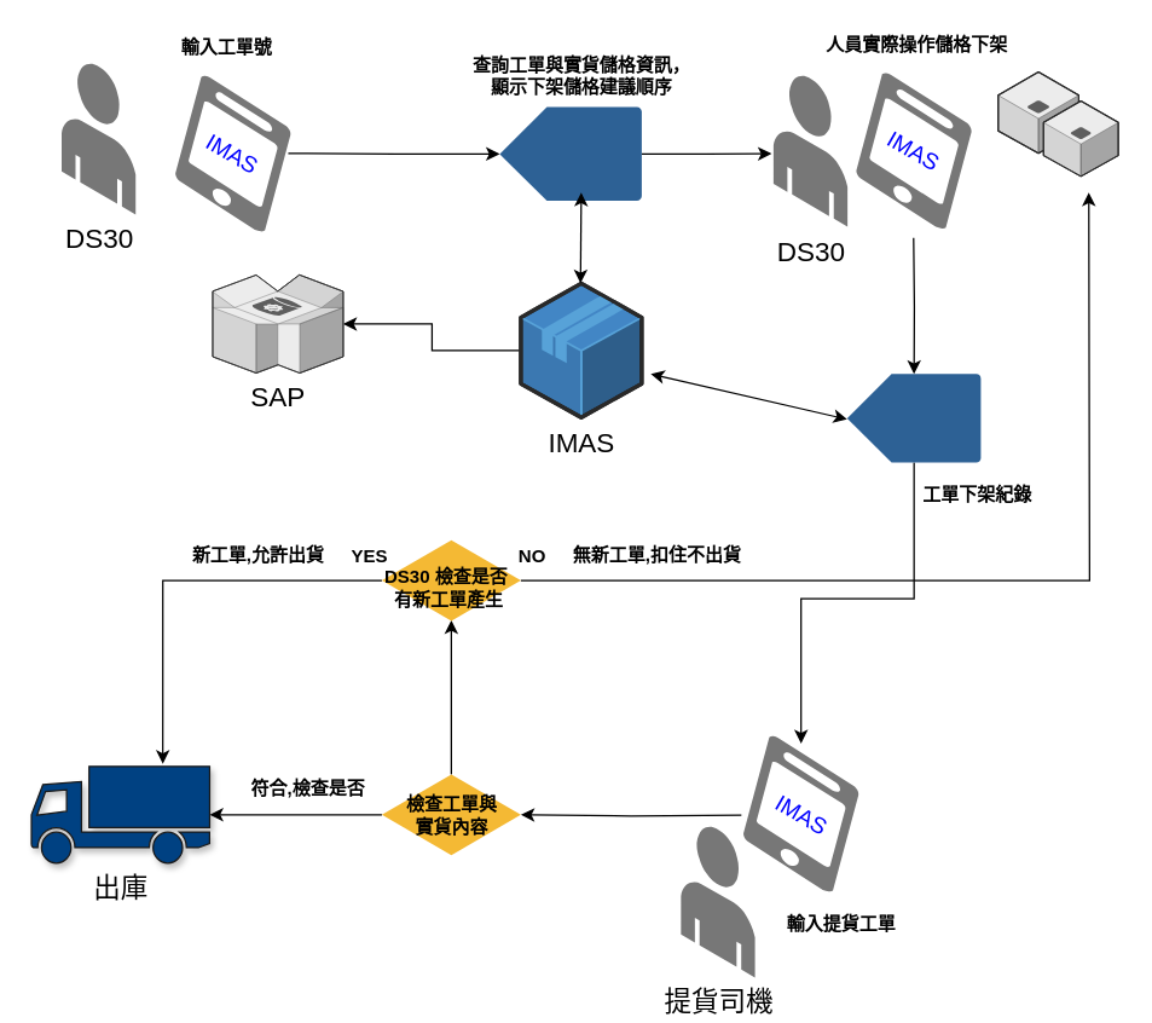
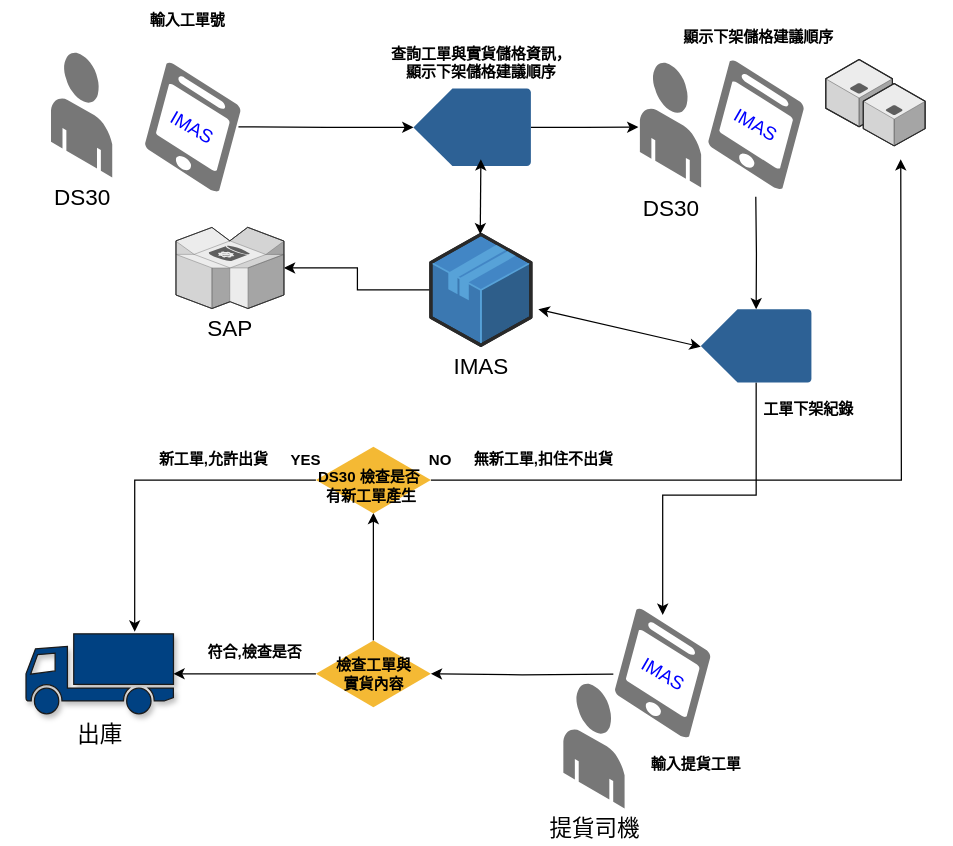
- <mxCell id="33" value="人員實際操作儲格下架" style="text;html=1;align=center;verticalAlign=middle;resizable=0;points=[];autosize=1;fontStyle=1" vertex="1" parent="1"><mxGeometry x="536" y="20" width="140" height="20" as="geometry" /></mxCell>
+ <mxCell id="33" value="顯示下架儲格建議順序" style="text;html=1;align=center;verticalAlign=middle;resizable=0;points=[];autosize=1;fontStyle=1" vertex="1" parent="1"><mxGeometry x="536" y="20" width="140" height="20" as="geometry" /></mxCell>
- <mxCell id="31" value="輸入工單號" style="text;html=1;align=center;verticalAlign=middle;resizable=0;points=[];autosize=1;fontStyle=1" vertex="1" parent="1"><mxGeometry x="109.49" y="21" width="80" height="20" as="geometry" /></mxCell>
+ <mxCell id="31" value="輸入工單號" style="text;html=1;align=center;verticalAlign=middle;resizable=0;points=[];autosize=1;fontStyle=1" vertex="1" parent="1"><mxGeometry x="109.49" y="6" width="80" height="20" as="geometry" /></mxCell>
